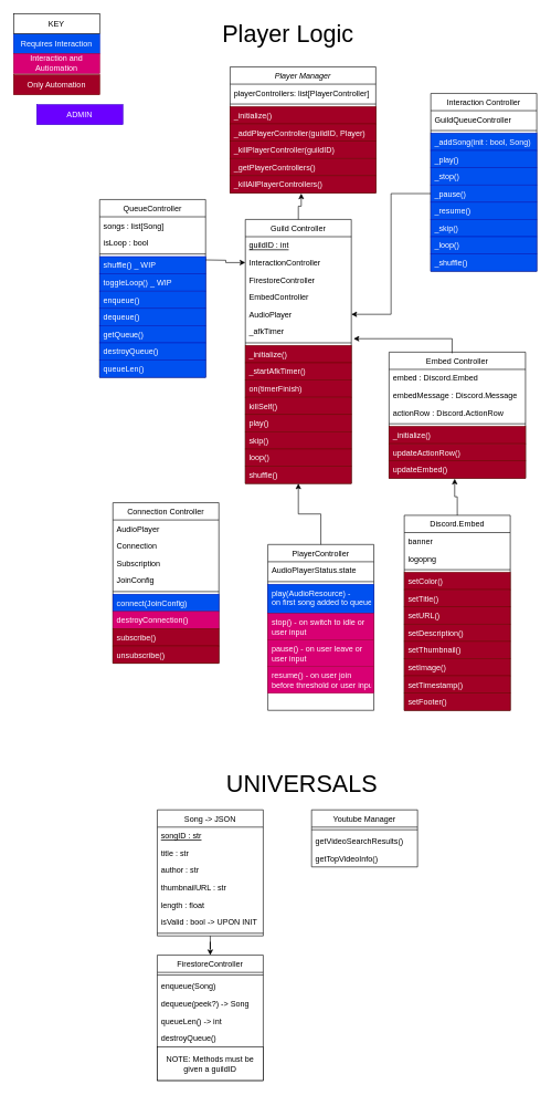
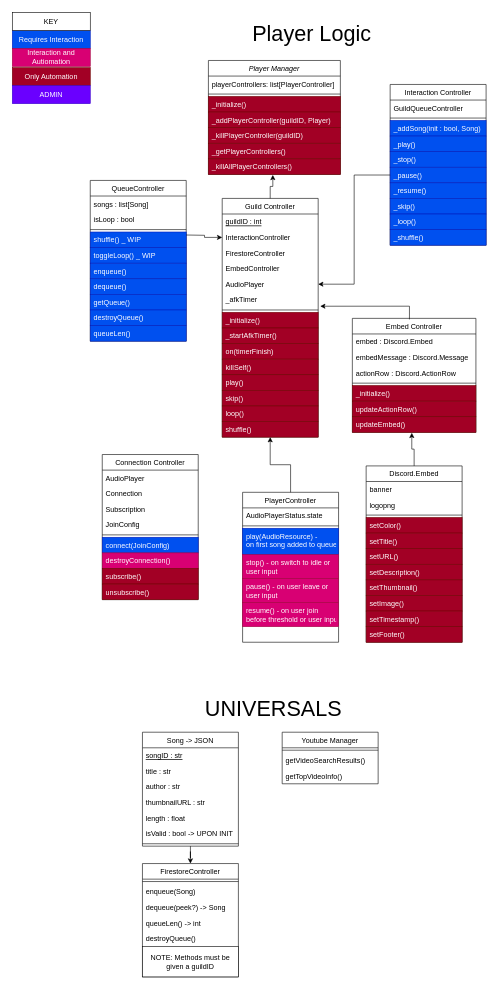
- <mxCell id="117" value="&lt;font style=&quot;font-size: 36px;&quot;&gt;Player Logic&lt;/font&gt;" style="text;html=1;align=center;verticalAlign=middle;resizable=0;points=[];autosize=1;strokeColor=none;fillColor=none;" vertex="1" parent="1"><mxGeometry x="324" width="220" height="60" as="geometry" y="20" /></mxCell>
+ <mxCell id="117" value="&lt;font style=&quot;font-size: 36px;&quot;&gt;Player Logic&lt;/font&gt;" style="text;html=1;align=center;verticalAlign=middle;resizable=0;points=[];autosize=1;strokeColor=none;fillColor=none;" vertex="1" parent="1"><mxGeometry x="409" y="25" width="220" height="60" as="geometry" /></mxCell>
- <mxCell id="116" value="ADMIN" style="whiteSpace=wrap;html=1;fontColor=#ffffff;fillColor=#6a00ff;strokeColor=#3700CC;" parent="1" vertex="1"><mxGeometry x="55" y="157" width="130" height="30" as="geometry" /></mxCell>
+ <mxCell id="116" value="ADMIN" style="whiteSpace=wrap;html=1;fontColor=#ffffff;fillColor=#6a00ff;strokeColor=#3700CC;" parent="1" vertex="1"><mxGeometry y="142" width="130" height="30" as="geometry" x="20" /></mxCell>
